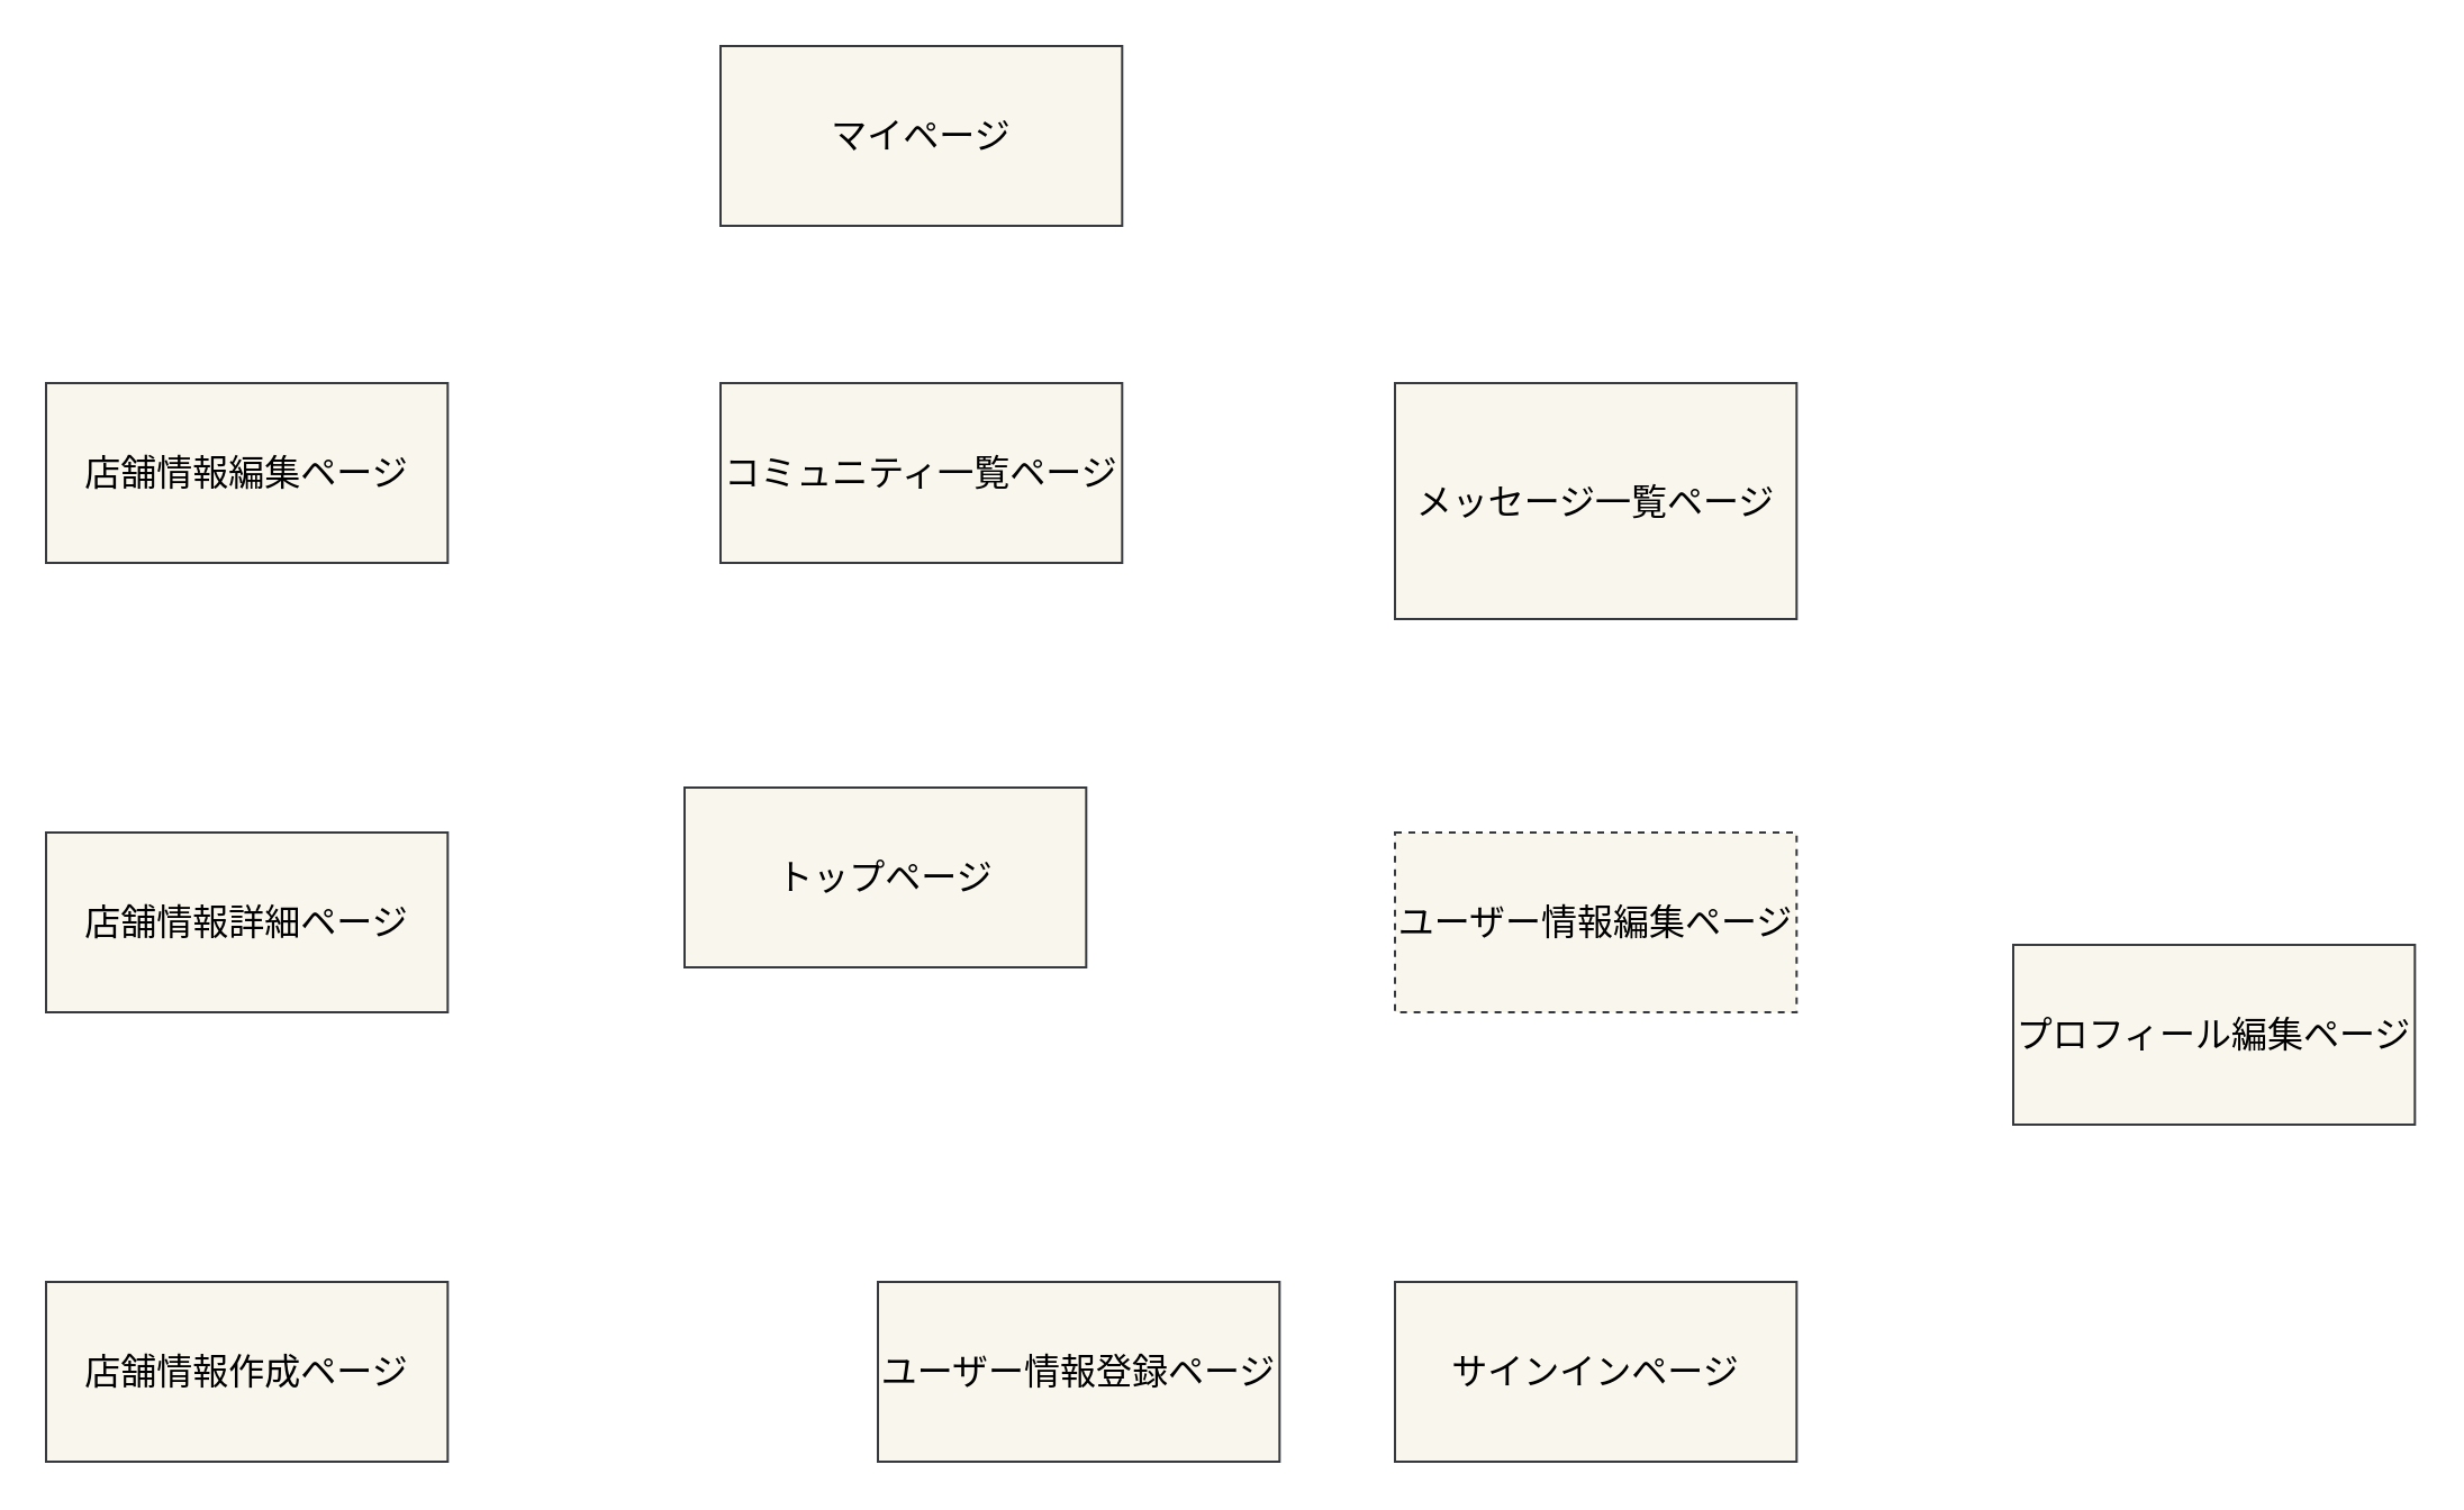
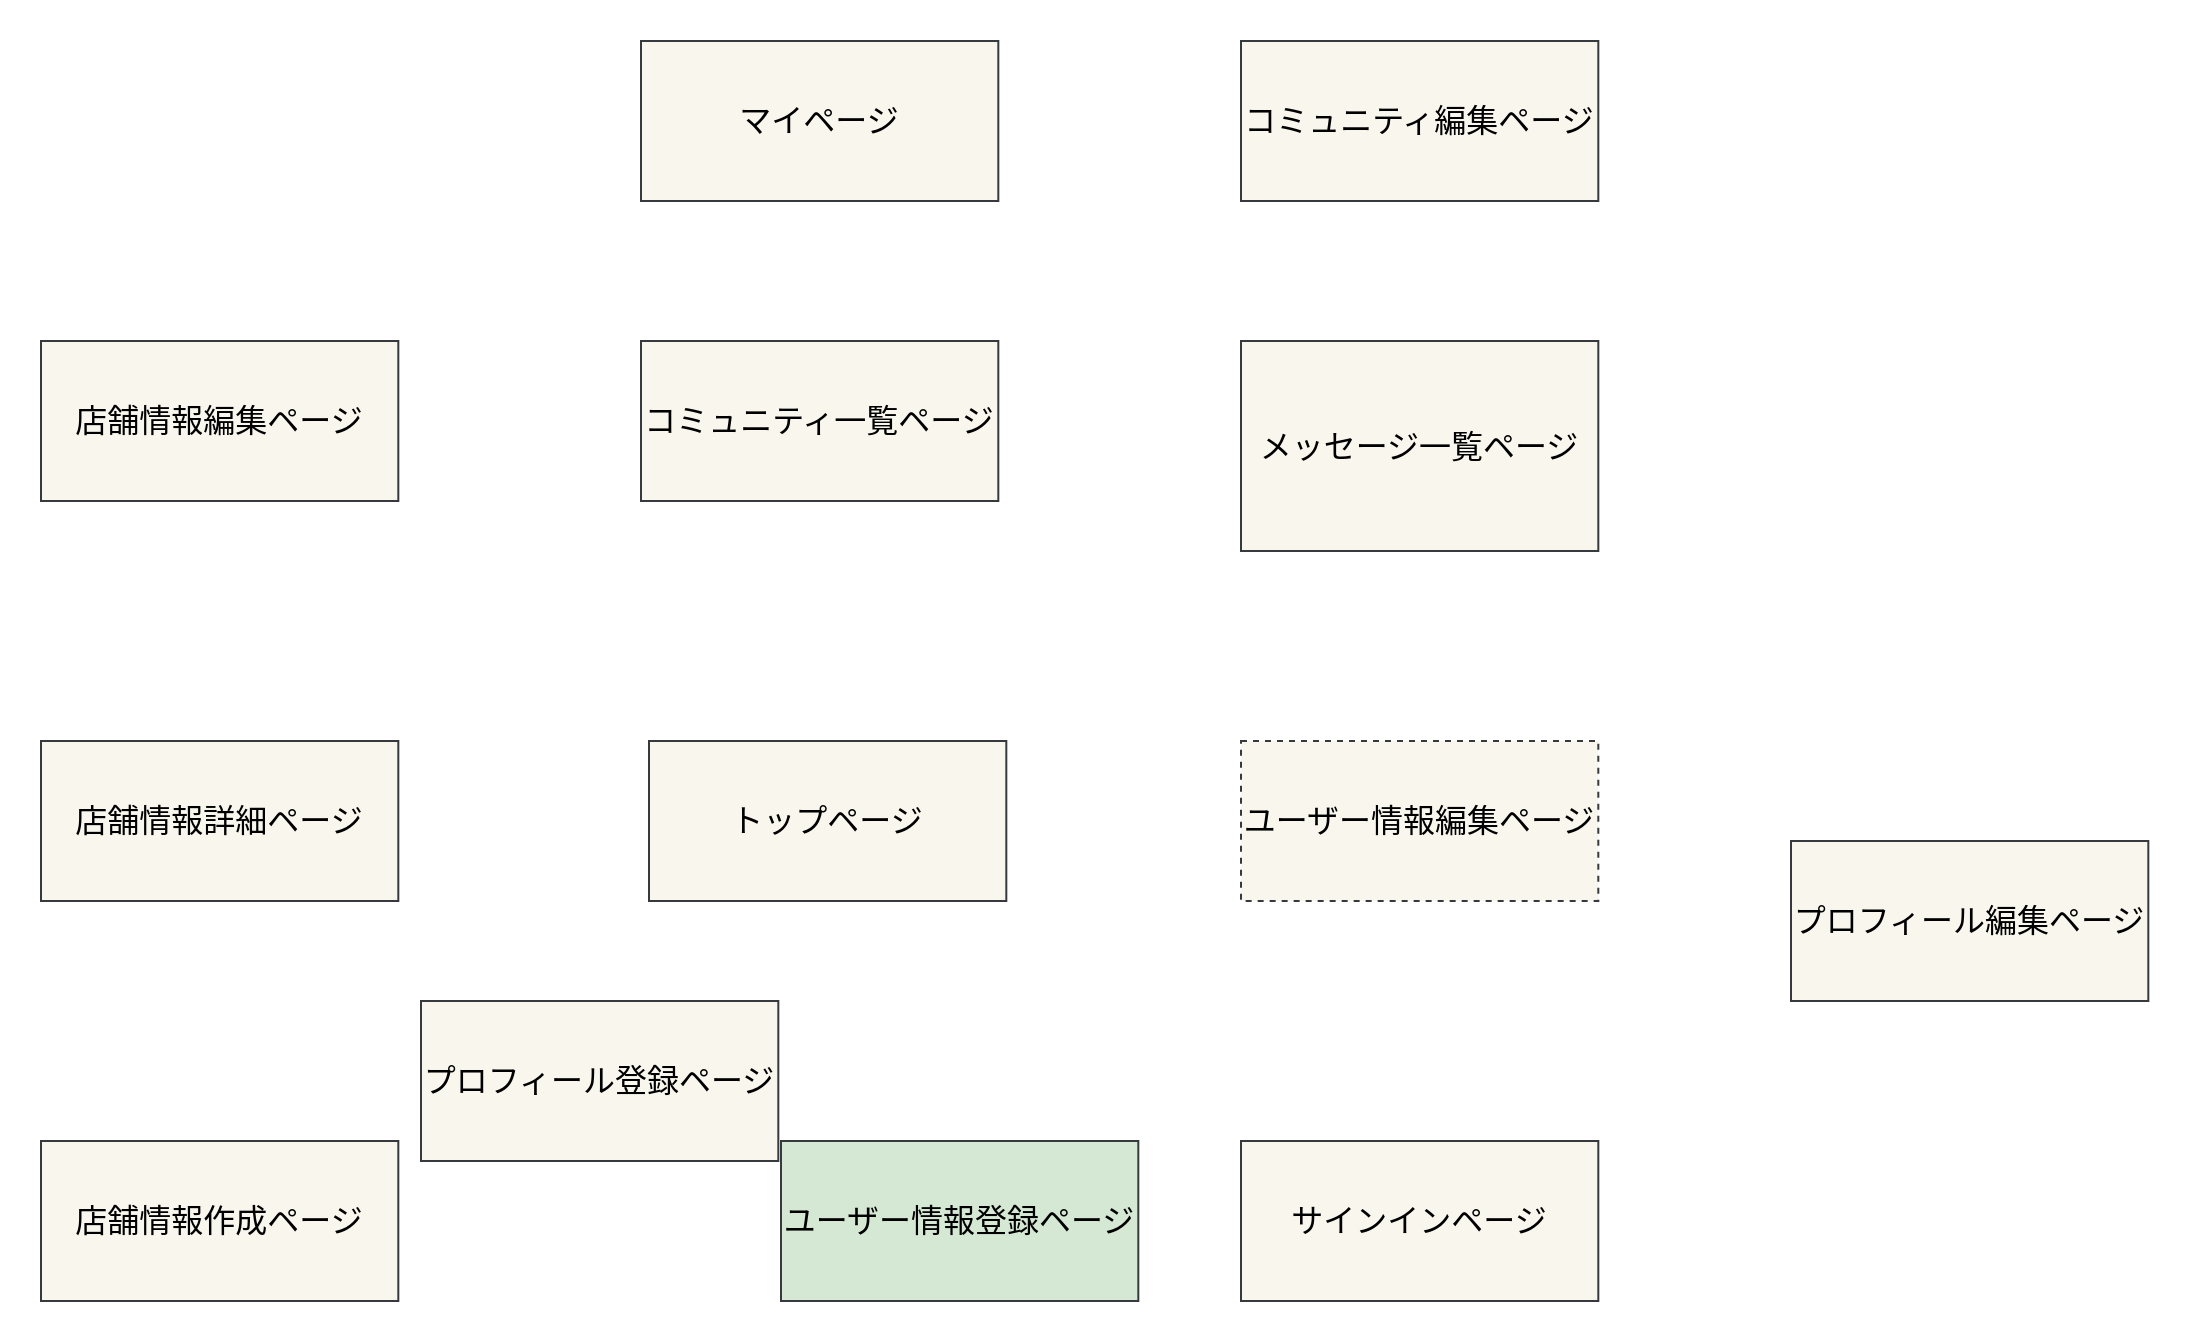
+ <mxCell id="11" value="コミュニティ編集ページ" style="rounded=0;whiteSpace=wrap;html=1;fillColor=#f9f7ed;strokeColor=#36393d;fontColor=#000000;aspect=fixed;fontSize=16;" parent="1" vertex="1"><mxGeometry x="620" y="20" width="178.66" height="80" as="geometry" /></mxCell>
- <mxCell id="3" value="トップページ" style="rounded=0;whiteSpace=wrap;html=1;fillColor=#f9f7ed;strokeColor=#36393d;fontColor=#000000;aspect=fixed;fontSize=16;" parent="1" vertex="1"><mxGeometry x="304" y="350" width="178.66" height="80" as="geometry" /></mxCell>
+ <mxCell id="3" value="トップページ" style="rounded=0;whiteSpace=wrap;html=1;fillColor=#f9f7ed;strokeColor=#36393d;fontColor=#000000;aspect=fixed;fontSize=16;" parent="1" vertex="1"><mxGeometry x="324" y="370" width="178.66" height="80" as="geometry" /></mxCell>
+ <mxCell id="14" value="プロフィール登録ページ" style="rounded=0;whiteSpace=wrap;html=1;fillColor=#f9f7ed;strokeColor=#36393d;fontColor=#000000;aspect=fixed;fontSize=16;" vertex="1" parent="1"><mxGeometry x="210" y="500" width="178.66" height="80" as="geometry" /></mxCell>
- <mxCell id="12" value="ユーザー情報登録ページ" style="rounded=0;whiteSpace=wrap;html=1;fillColor=#f9f7ed;strokeColor=#36393d;fontColor=#000000;aspect=fixed;fontSize=16;" vertex="1" parent="1"><mxGeometry x="390" y="570" width="178.66" height="80" as="geometry" /></mxCell>
+ <mxCell id="12" value="ユーザー情報登録ページ" style="rounded=0;whiteSpace=wrap;html=1;fillColor=#d5e8d4;strokeColor=#36393d;fontColor=#000000;aspect=fixed;fontSize=16;" vertex="1" parent="1"><mxGeometry x="390" y="570" width="178.66" height="80" as="geometry" /></mxCell>
